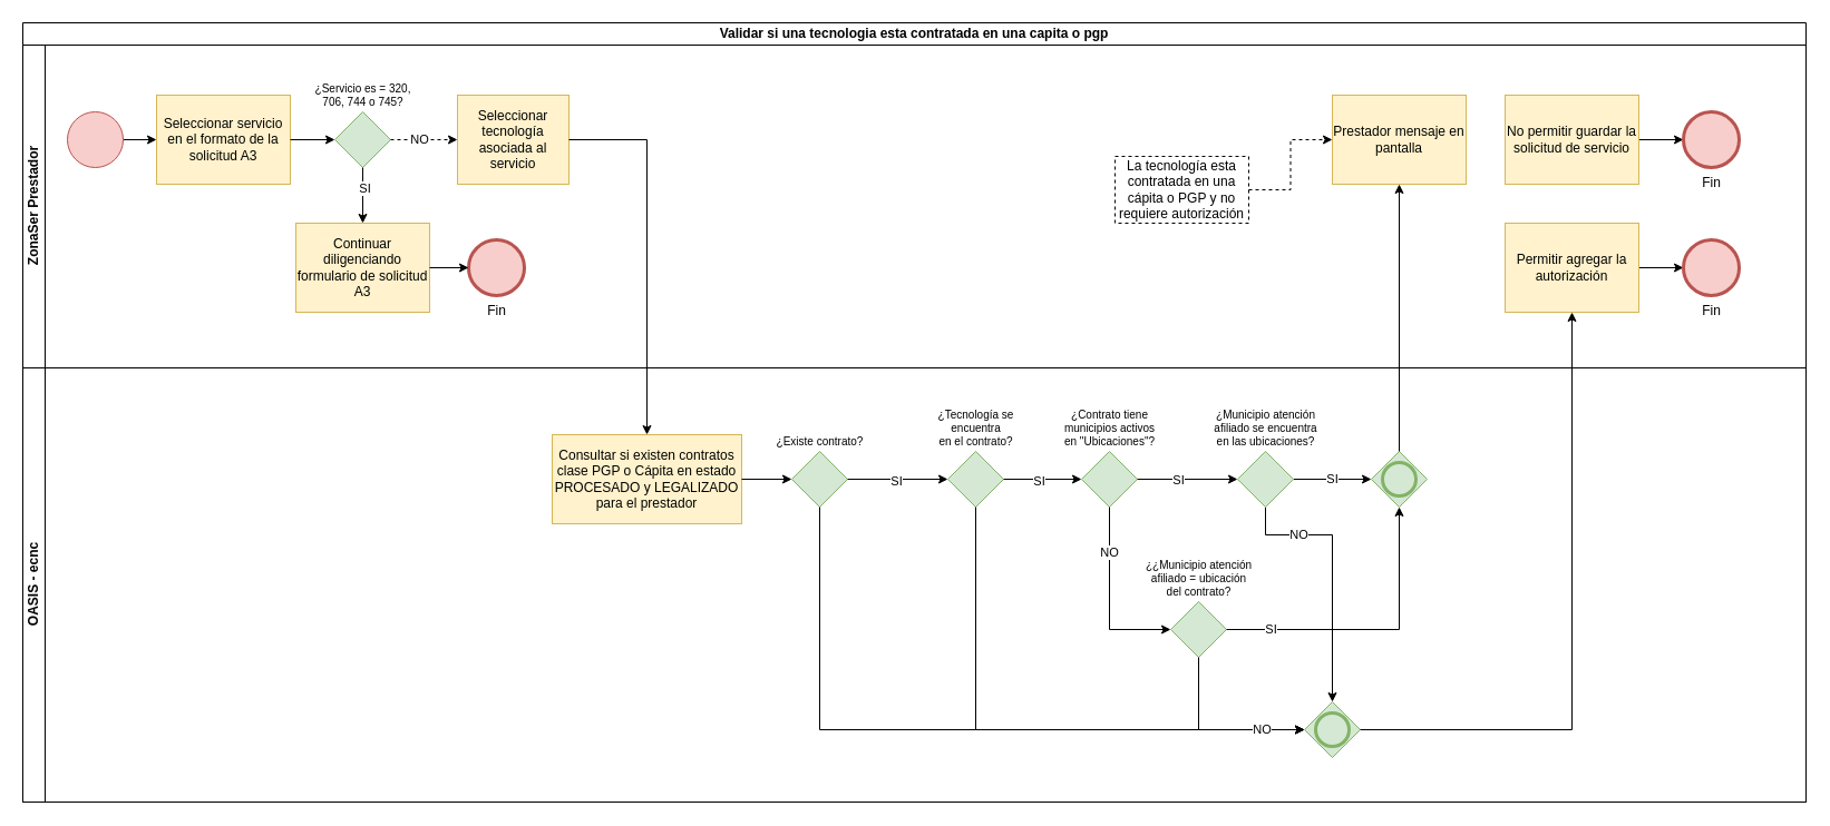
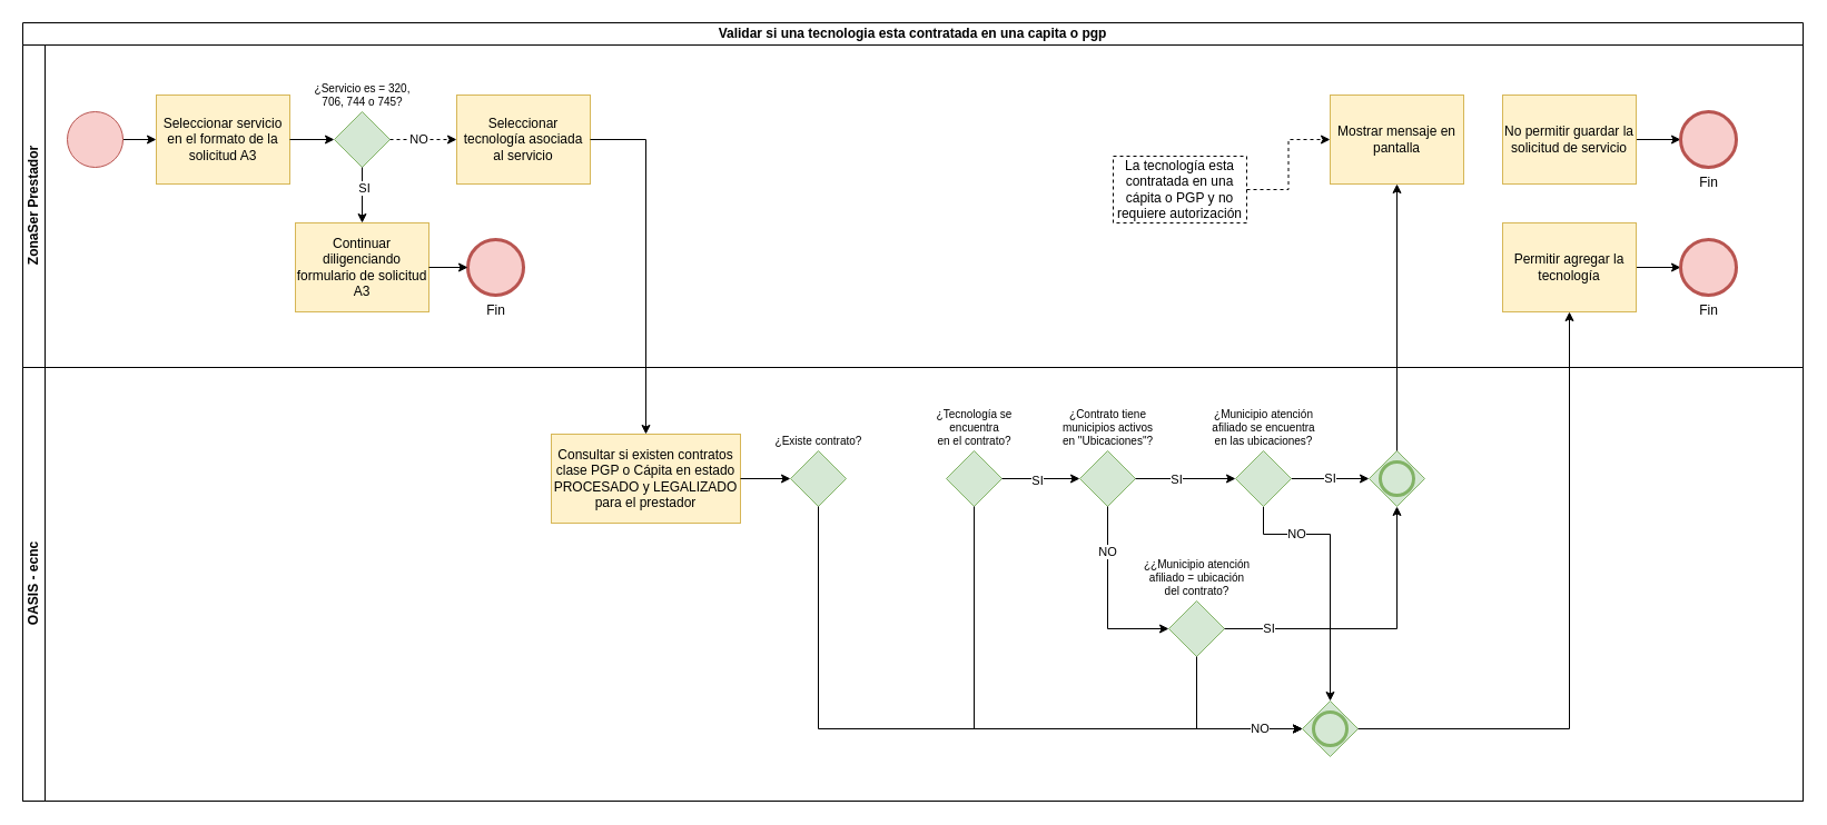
- <mxCell id="9" value="Seleccionar tecnología asociada al servicio" style="points=[[0.25,0,0],[0.5,0,0],[0.75,0,0],[1,0.25,0],[1,0.5,0],[1,0.75,0],[0.75,1,0],[0.5,1,0],[0.25,1,0],[0,0.75,0],[0,0.5,0],[0,0.25,0]];shape=mxgraph.bpmn.task2;whiteSpace=wrap;rectStyle=rounded;size=10;html=1;container=1;expand=0;collapsible=0;taskMarker=user;fillColor=#fff2cc;strokeColor=#d6b656;" parent="3" vertex="1"><mxGeometry x="390" y="45" width="100" height="80" as="geometry" /></mxCell>
+ <mxCell id="9" value="Seleccionar tecnología asociada al servicio" style="points=[[0.25,0,0],[0.5,0,0],[0.75,0,0],[1,0.25,0],[1,0.5,0],[1,0.75,0],[0.75,1,0],[0.5,1,0],[0.25,1,0],[0,0.75,0],[0,0.5,0],[0,0.25,0]];shape=mxgraph.bpmn.task2;whiteSpace=wrap;rectStyle=rounded;size=10;html=1;container=1;expand=0;collapsible=0;taskMarker=user;fillColor=#fff2cc;strokeColor=#d6b656;" parent="3" vertex="1"><mxGeometry x="390" y="45" width="120" height="80" as="geometry" /></mxCell>
- <mxCell id="17" value="Prestador mensaje en pantalla" style="points=[[0.25,0,0],[0.5,0,0],[0.75,0,0],[1,0.25,0],[1,0.5,0],[1,0.75,0],[0.75,1,0],[0.5,1,0],[0.25,1,0],[0,0.75,0],[0,0.5,0],[0,0.25,0]];shape=mxgraph.bpmn.task2;whiteSpace=wrap;rectStyle=rounded;size=10;html=1;container=1;expand=0;collapsible=0;taskMarker=send;fillColor=#fff2cc;strokeColor=#d6b656;" parent="3" vertex="1"><mxGeometry x="1175" y="45" width="120" height="80" as="geometry" /></mxCell>
+ <mxCell id="17" value="Mostrar mensaje en pantalla" style="points=[[0.25,0,0],[0.5,0,0],[0.75,0,0],[1,0.25,0],[1,0.5,0],[1,0.75,0],[0.75,1,0],[0.5,1,0],[0.25,1,0],[0,0.75,0],[0,0.5,0],[0,0.25,0]];shape=mxgraph.bpmn.task2;whiteSpace=wrap;rectStyle=rounded;size=10;html=1;container=1;expand=0;collapsible=0;taskMarker=send;fillColor=#fff2cc;strokeColor=#d6b656;" parent="3" vertex="1"><mxGeometry x="1175" y="45" width="120" height="80" as="geometry" /></mxCell>
- <mxCell id="23" value="Permitir agregar la autorización" style="points=[[0.25,0,0],[0.5,0,0],[0.75,0,0],[1,0.25,0],[1,0.5,0],[1,0.75,0],[0.75,1,0],[0.5,1,0],[0.25,1,0],[0,0.75,0],[0,0.5,0],[0,0.25,0]];shape=mxgraph.bpmn.task2;whiteSpace=wrap;rectStyle=rounded;size=10;html=1;container=1;expand=0;collapsible=0;taskMarker=script;fillColor=#fff2cc;strokeColor=#d6b656;" parent="3" vertex="1"><mxGeometry x="1330" y="160" width="120" height="80" as="geometry" /></mxCell>
+ <mxCell id="23" value="Permitir agregar la tecnología" style="points=[[0.25,0,0],[0.5,0,0],[0.75,0,0],[1,0.25,0],[1,0.5,0],[1,0.75,0],[0.75,1,0],[0.5,1,0],[0.25,1,0],[0,0.75,0],[0,0.5,0],[0,0.25,0]];shape=mxgraph.bpmn.task2;whiteSpace=wrap;rectStyle=rounded;size=10;html=1;container=1;expand=0;collapsible=0;taskMarker=script;fillColor=#fff2cc;strokeColor=#d6b656;" parent="3" vertex="1"><mxGeometry x="1330" y="160" width="120" height="80" as="geometry" /></mxCell>
- <mxCell id="31" style="edgeStyle=orthogonalEdgeStyle;rounded=0;orthogonalLoop=1;jettySize=auto;html=1;" parent="26" source="28" target="30" edge="1"><mxGeometry relative="1" as="geometry"><mxPoint x="790" y="100" as="targetPoint" /></mxGeometry></mxCell>
- <mxCell id="32" value="SI" style="edgeLabel;html=1;align=center;verticalAlign=middle;resizable=0;points=[];" parent="31" vertex="1" connectable="0"><mxGeometry x="-0.05" y="-1" relative="1" as="geometry"><mxPoint as="offset" /></mxGeometry></mxCell>
